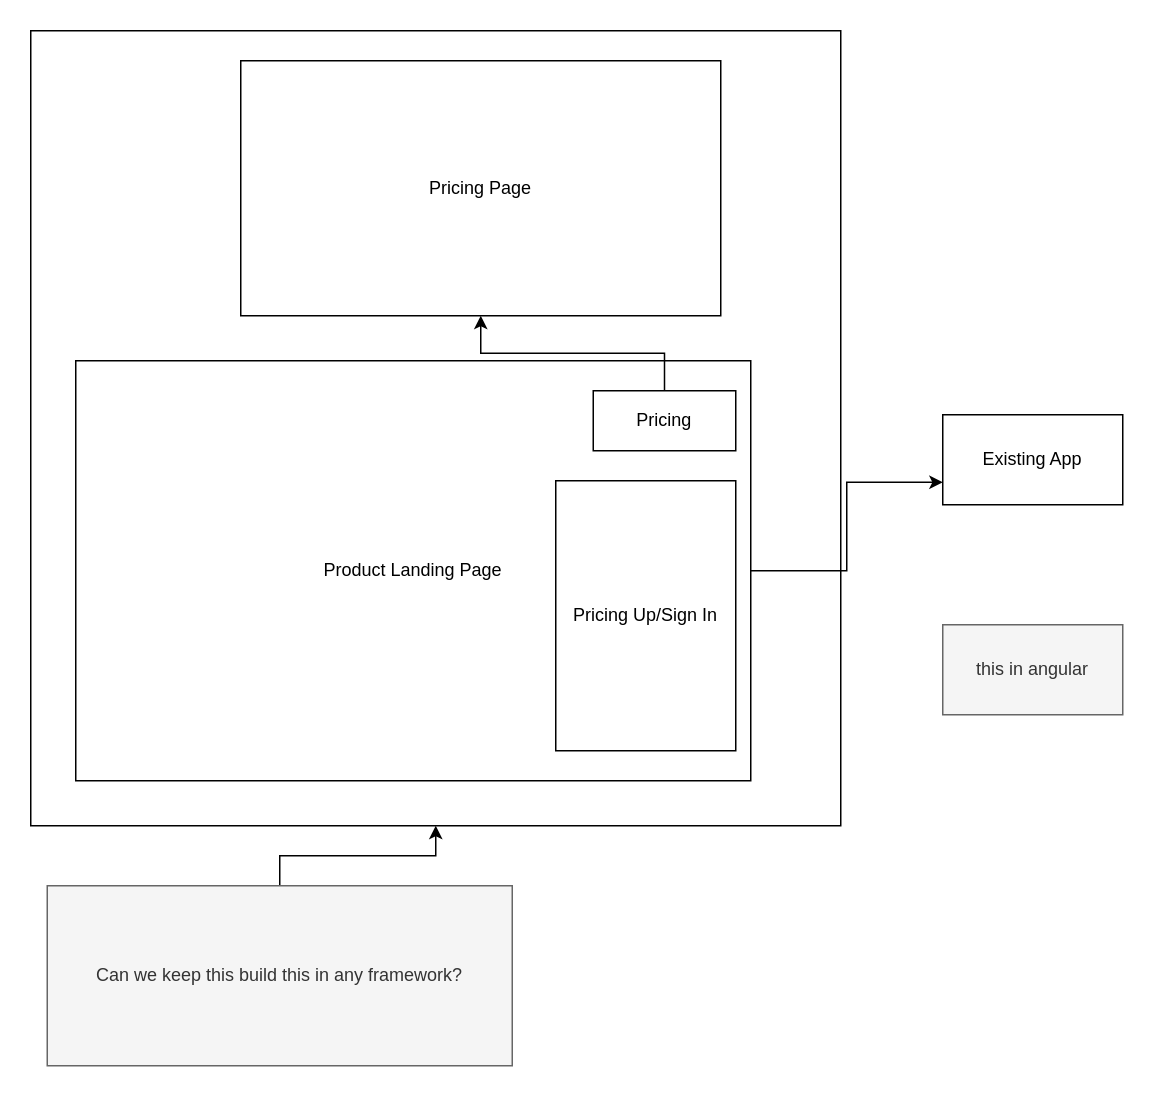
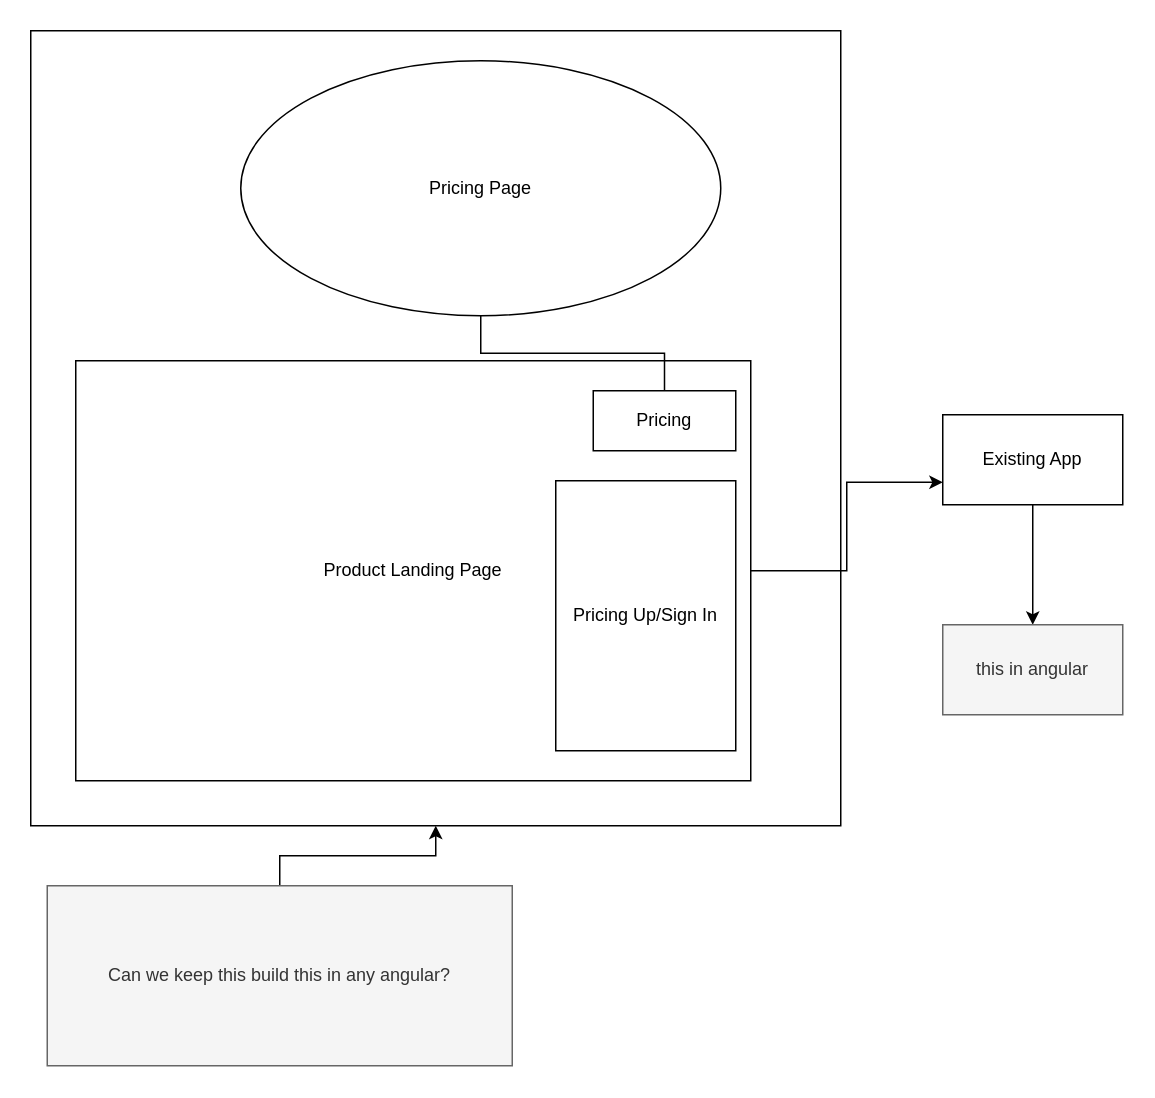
- <mxCell id="10" value="Pricing Page" style="rounded=0;whiteSpace=wrap;html=1;" vertex="1" parent="1"><mxGeometry x="160" y="40" width="320" height="170" as="geometry" /></mxCell>
+ <mxCell id="10" value="Pricing Page" style="ellipse;whiteSpace=wrap;html=1;" vertex="1" parent="1"><mxGeometry x="160" y="40" width="320" height="170" as="geometry" /></mxCell>
- <mxCell id="8" style="edgeStyle=orthogonalEdgeStyle;rounded=0;orthogonalLoop=1;jettySize=auto;html=1;" edge="1" parent="1" source="9" target="10"><mxGeometry relative="1" as="geometry" /></mxCell>
+ <mxCell id="8" style="edgeStyle=orthogonalEdgeStyle;rounded=0;orthogonalLoop=1;jettySize=auto;html=1;endArrow=none;" edge="1" parent="1" source="9" target="10"><mxGeometry relative="1" as="geometry" /></mxCell>
+ <mxCell id="3" value="" style="edgeStyle=orthogonalEdgeStyle;rounded=0;orthogonalLoop=1;jettySize=auto;html=1;" edge="1" parent="1" source="4" target="13"><mxGeometry relative="1" as="geometry" /></mxCell>
- <mxCell id="12" value="Can we keep this build this in any framework?" style="text;html=1;strokeColor=#666666;fillColor=#f5f5f5;align=center;verticalAlign=middle;whiteSpace=wrap;rounded=0;fontColor=#333333;" vertex="1" parent="1"><mxGeometry x="31" y="590" width="310" height="120" as="geometry" /></mxCell>
+ <mxCell id="12" value="Can we keep this build this in any angular?" style="text;html=1;strokeColor=#666666;fillColor=#f5f5f5;align=center;verticalAlign=middle;whiteSpace=wrap;rounded=0;fontColor=#333333;" vertex="1" parent="1"><mxGeometry x="31" y="590" width="310" height="120" as="geometry" /></mxCell>
